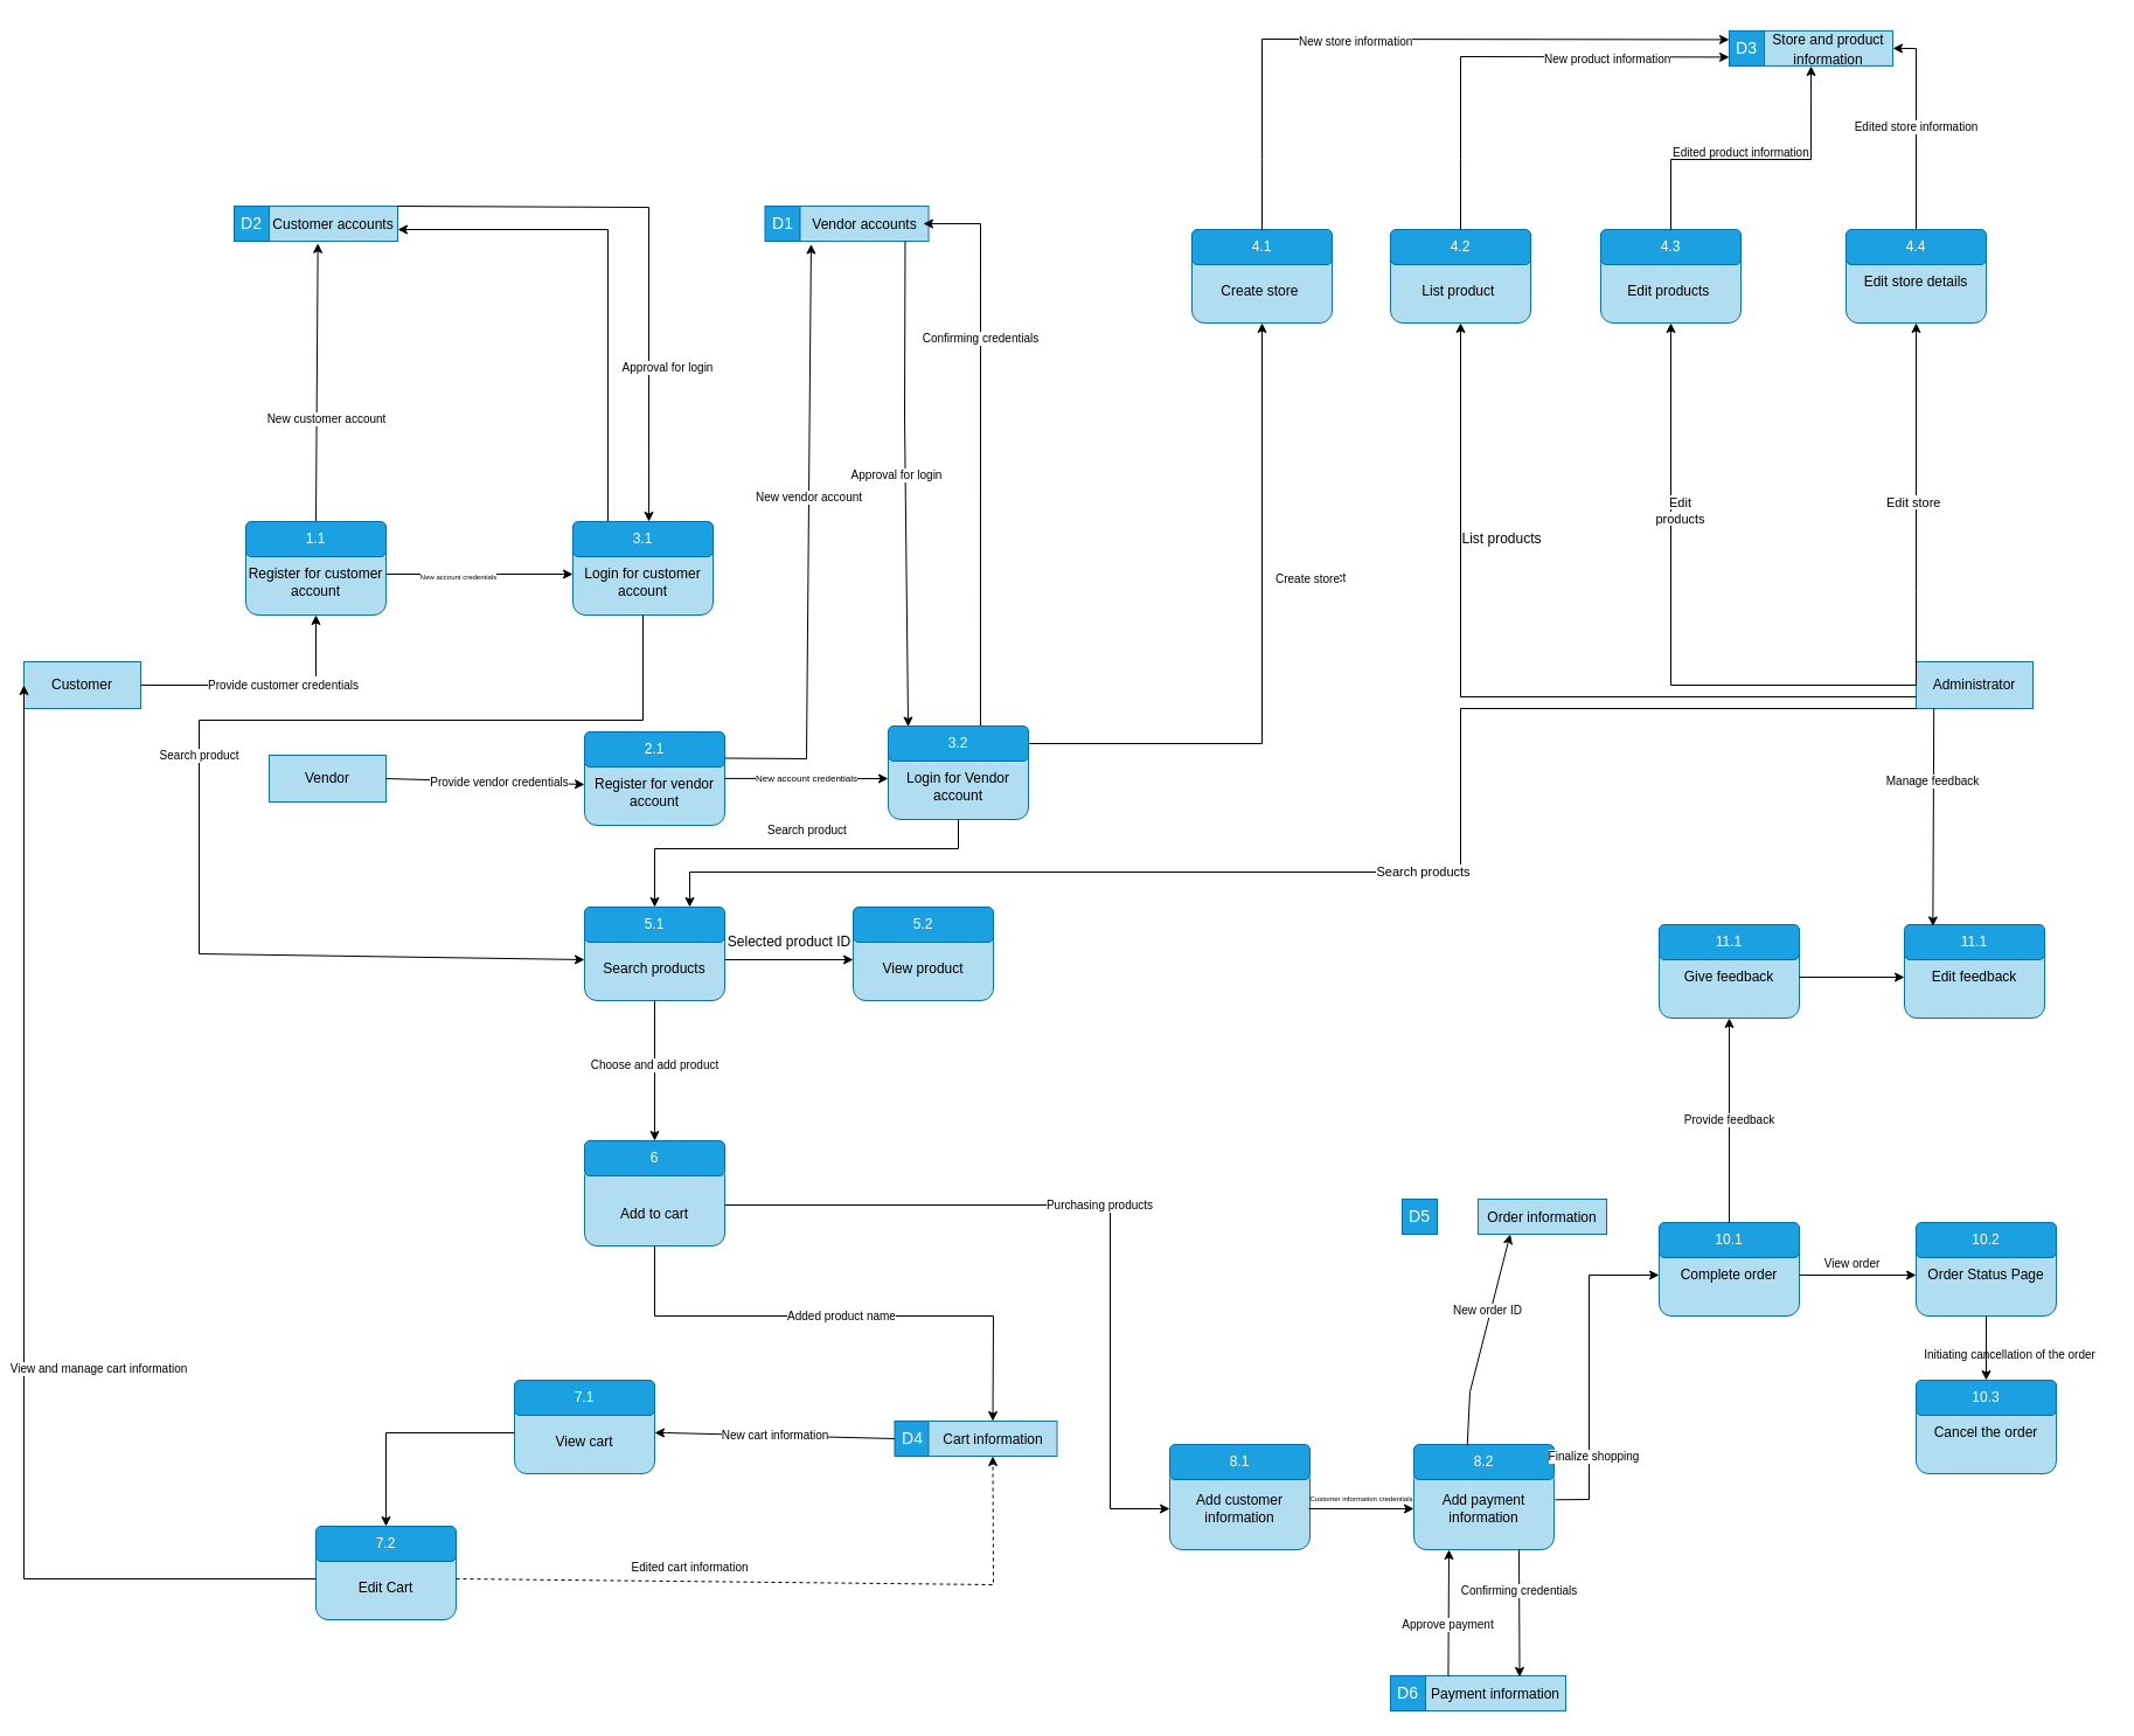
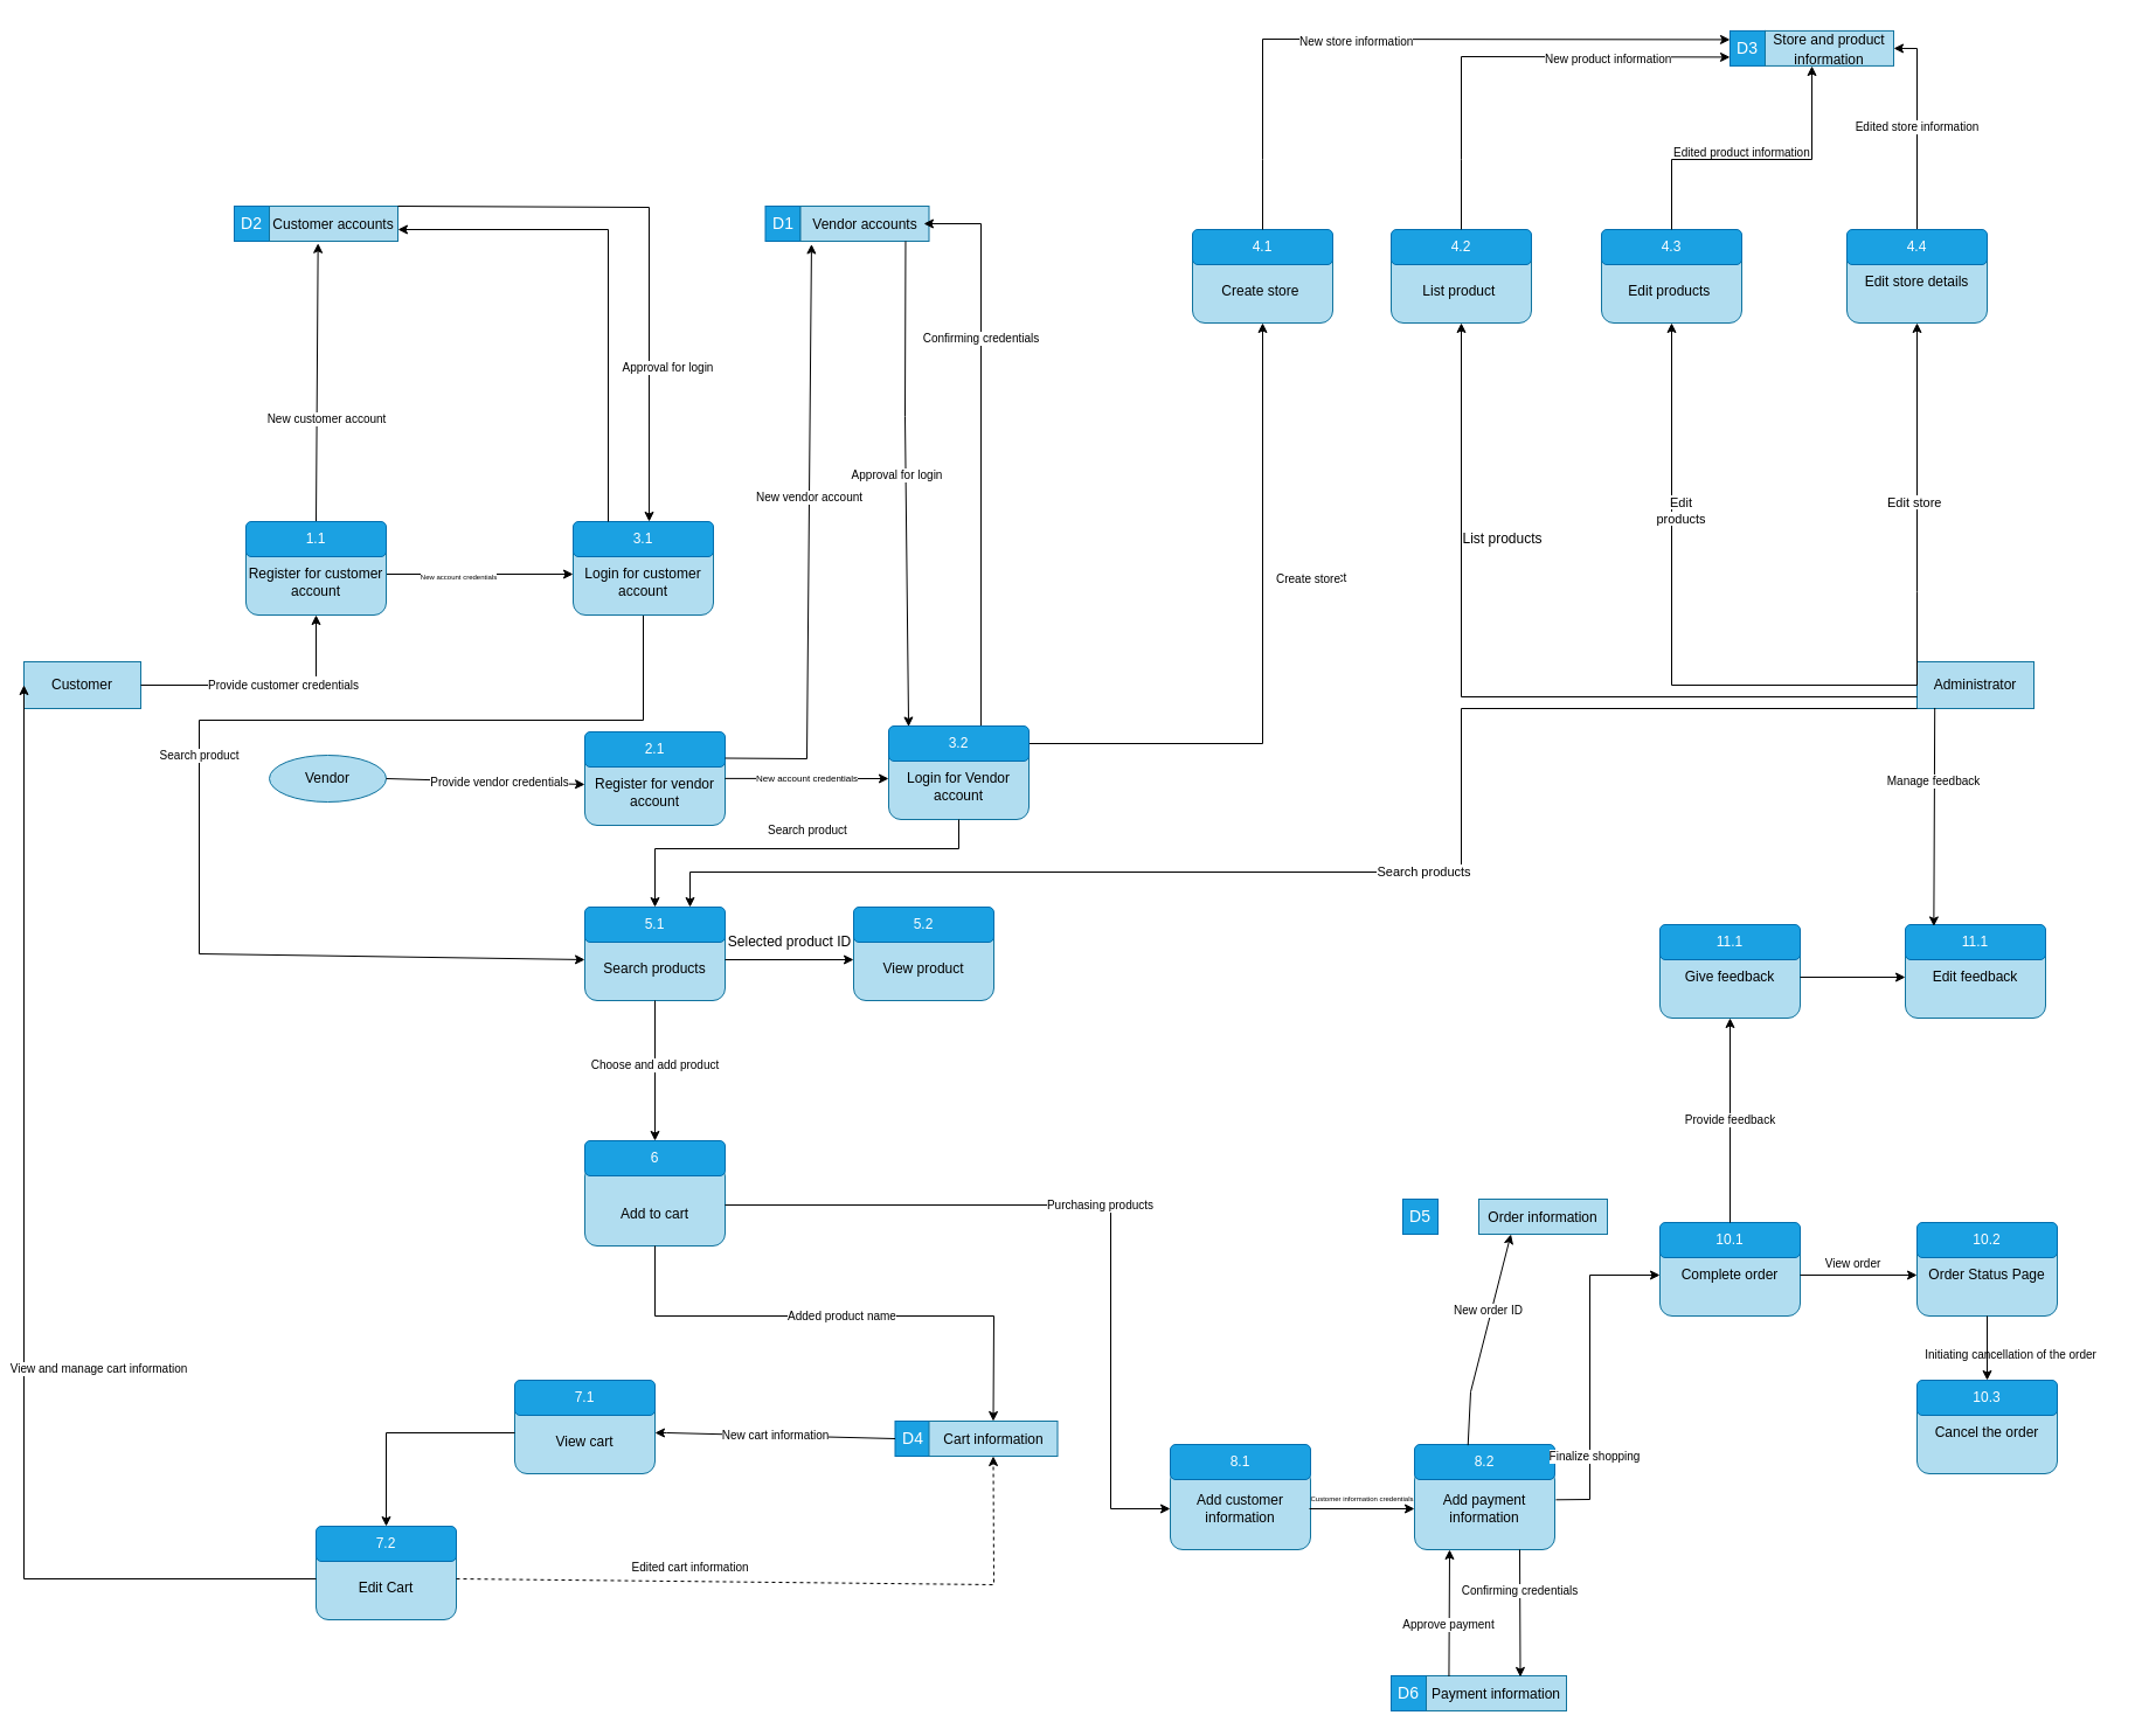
- <mxCell id="4" value="Vendor" style="rounded=0;whiteSpace=wrap;html=1;fillColor=#b1ddf0;strokeColor=#10739e;" parent="1" vertex="1"><mxGeometry x="230" y="646" width="100" height="40" as="geometry" /></mxCell>
+ <mxCell id="4" value="Vendor" style="ellipse;whiteSpace=wrap;html=1;fillColor=#b1ddf0;strokeColor=#10739e;" parent="1" vertex="1"><mxGeometry x="230" y="646" width="100" height="40" as="geometry" /></mxCell>
